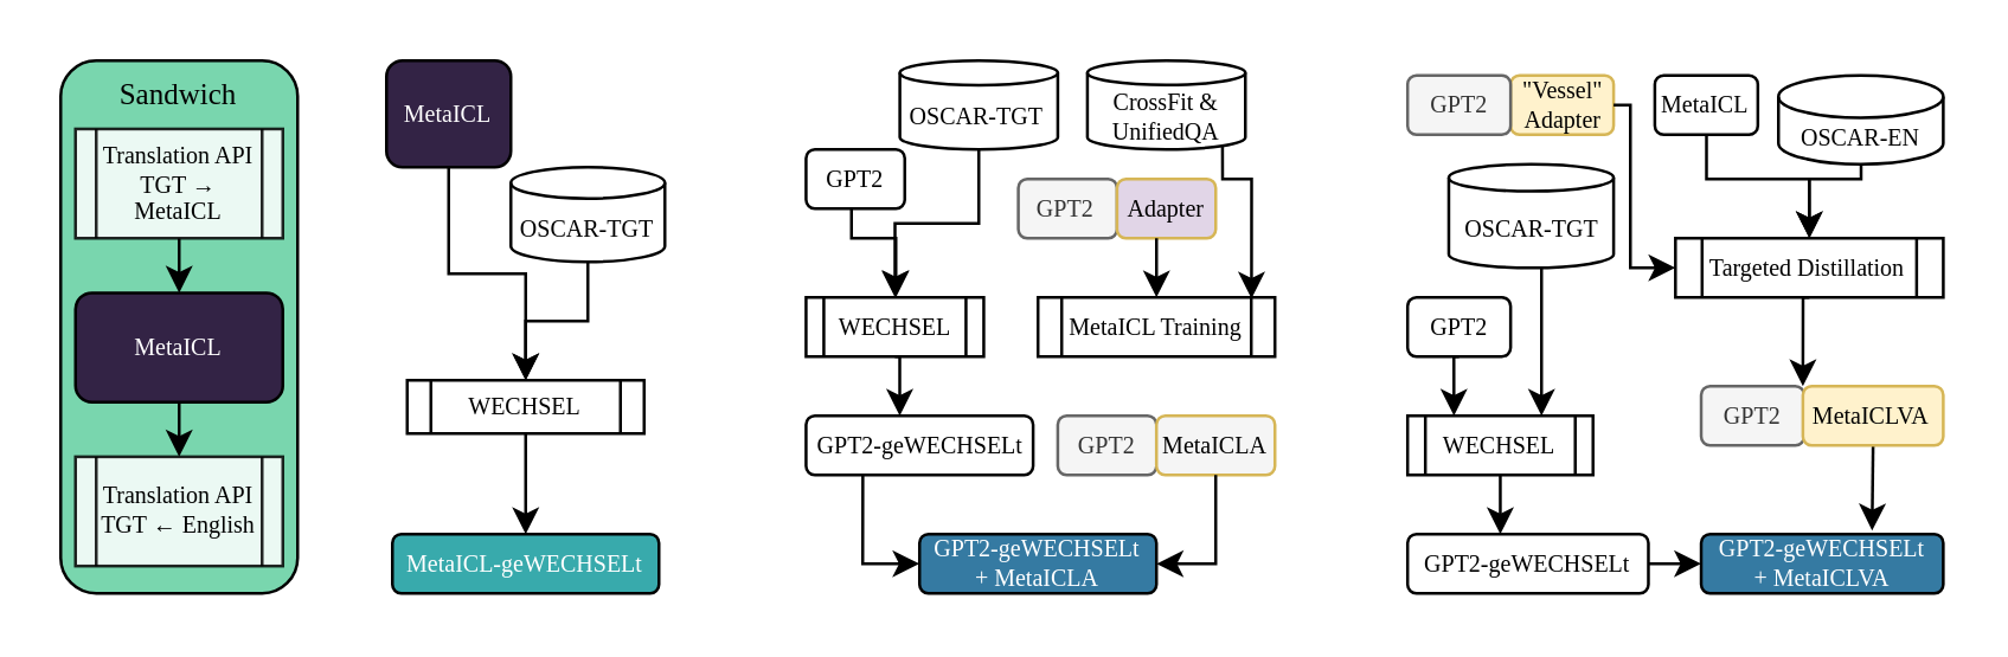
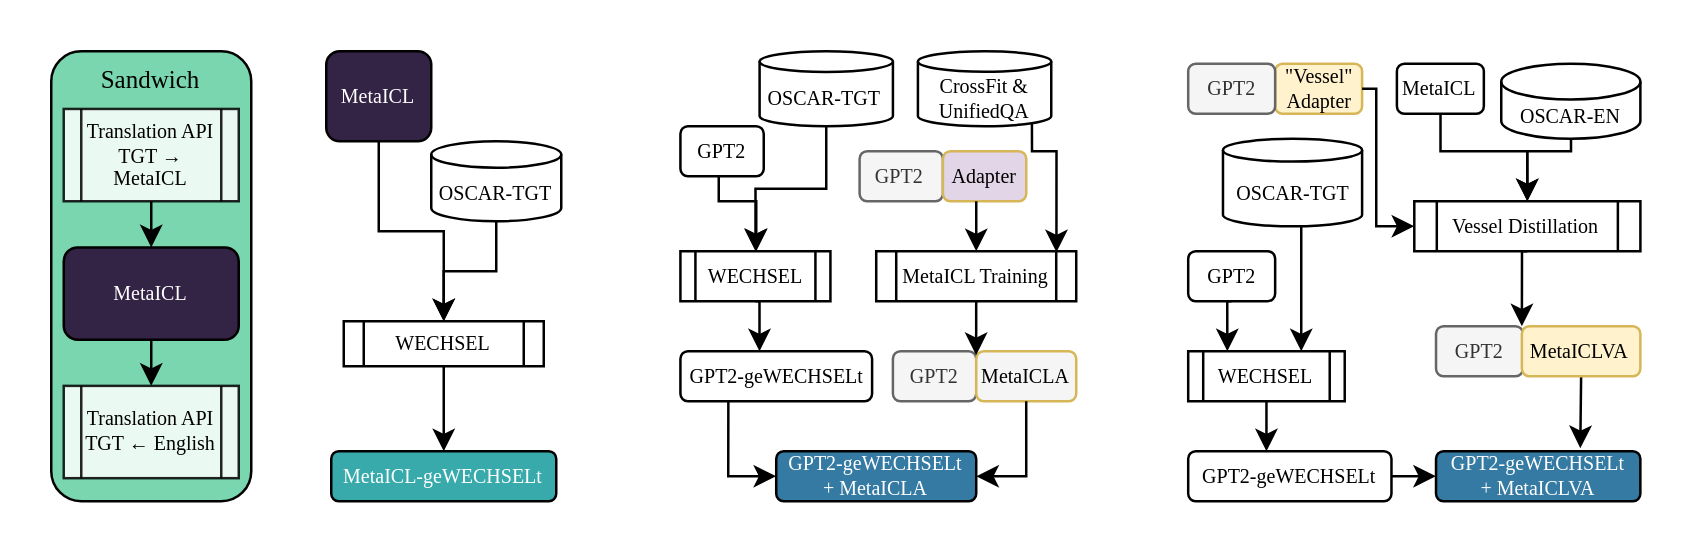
- <mxCell id="51" value="Targeted Distillation" style="shape=process;whiteSpace=wrap;html=1;backgroundOutline=1;fontFamily=Times New Roman;fontSize=8;" parent="39" vertex="1"><mxGeometry x="90.438" y="55" width="90.435" height="20" as="geometry" /></mxCell>
+ <mxCell id="51" value="Vessel Distillation" style="shape=process;whiteSpace=wrap;html=1;backgroundOutline=1;fontFamily=Times New Roman;fontSize=8;" parent="39" vertex="1"><mxGeometry x="90.438" y="55" width="90.435" height="20" as="geometry" /></mxCell>
+ <mxCell id="35" style="edgeStyle=orthogonalEdgeStyle;rounded=0;orthogonalLoop=1;jettySize=auto;html=1;exitX=0.5;exitY=1;exitDx=0;exitDy=0;fontFamily=Times New Roman;fontSize=10;fontColor=#FFFFFF;entryX=-0.001;entryY=0.078;entryDx=0;entryDy=0;entryPerimeter=0;" edge="1" parent="17" source="26" target="33"><mxGeometry relative="1" as="geometry"><mxPoint x="118.333" y="120" as="targetPoint" /></mxGeometry></mxCell>
